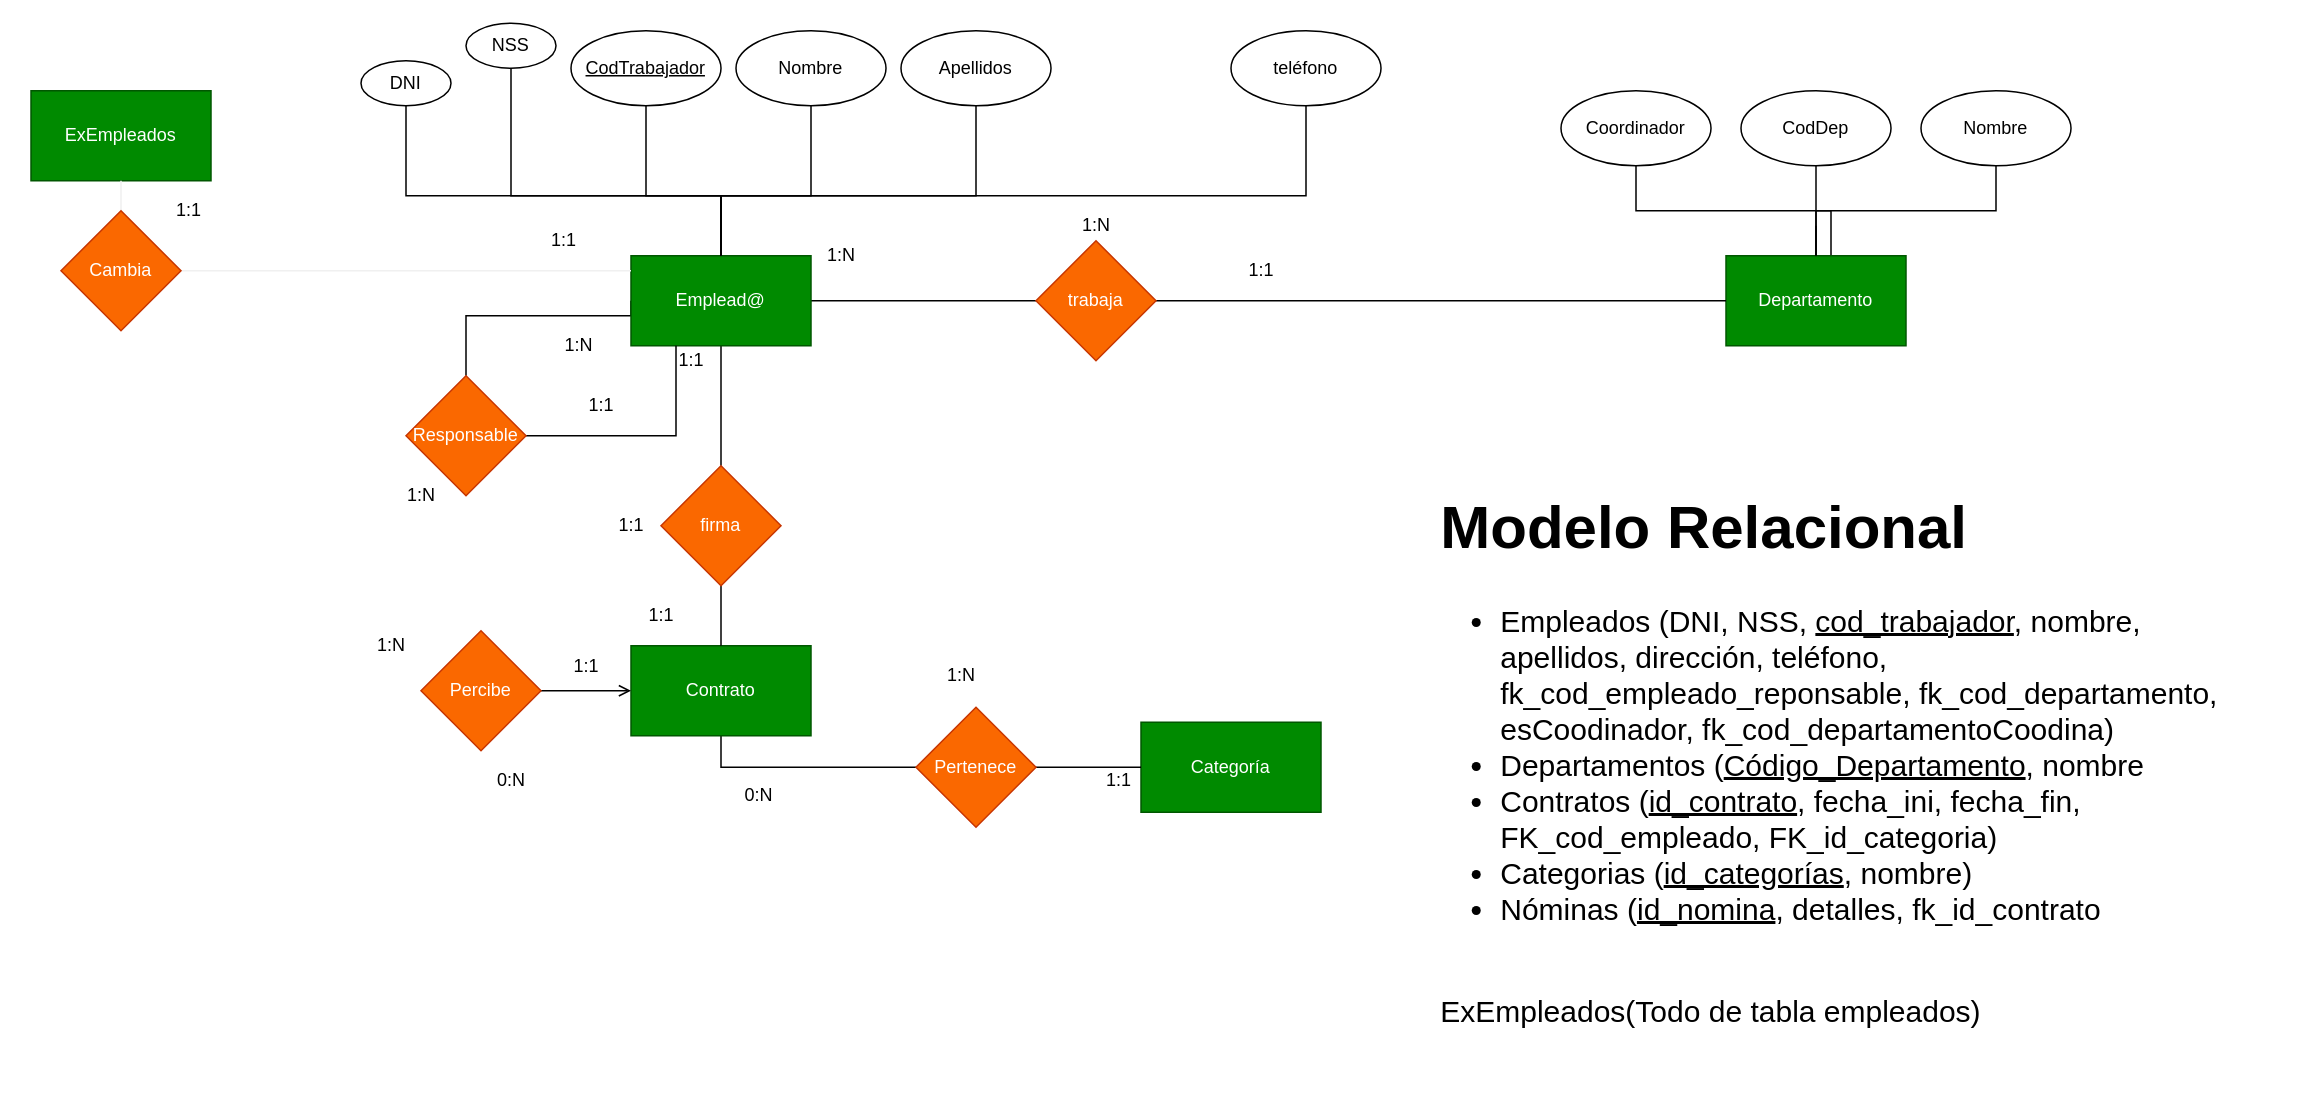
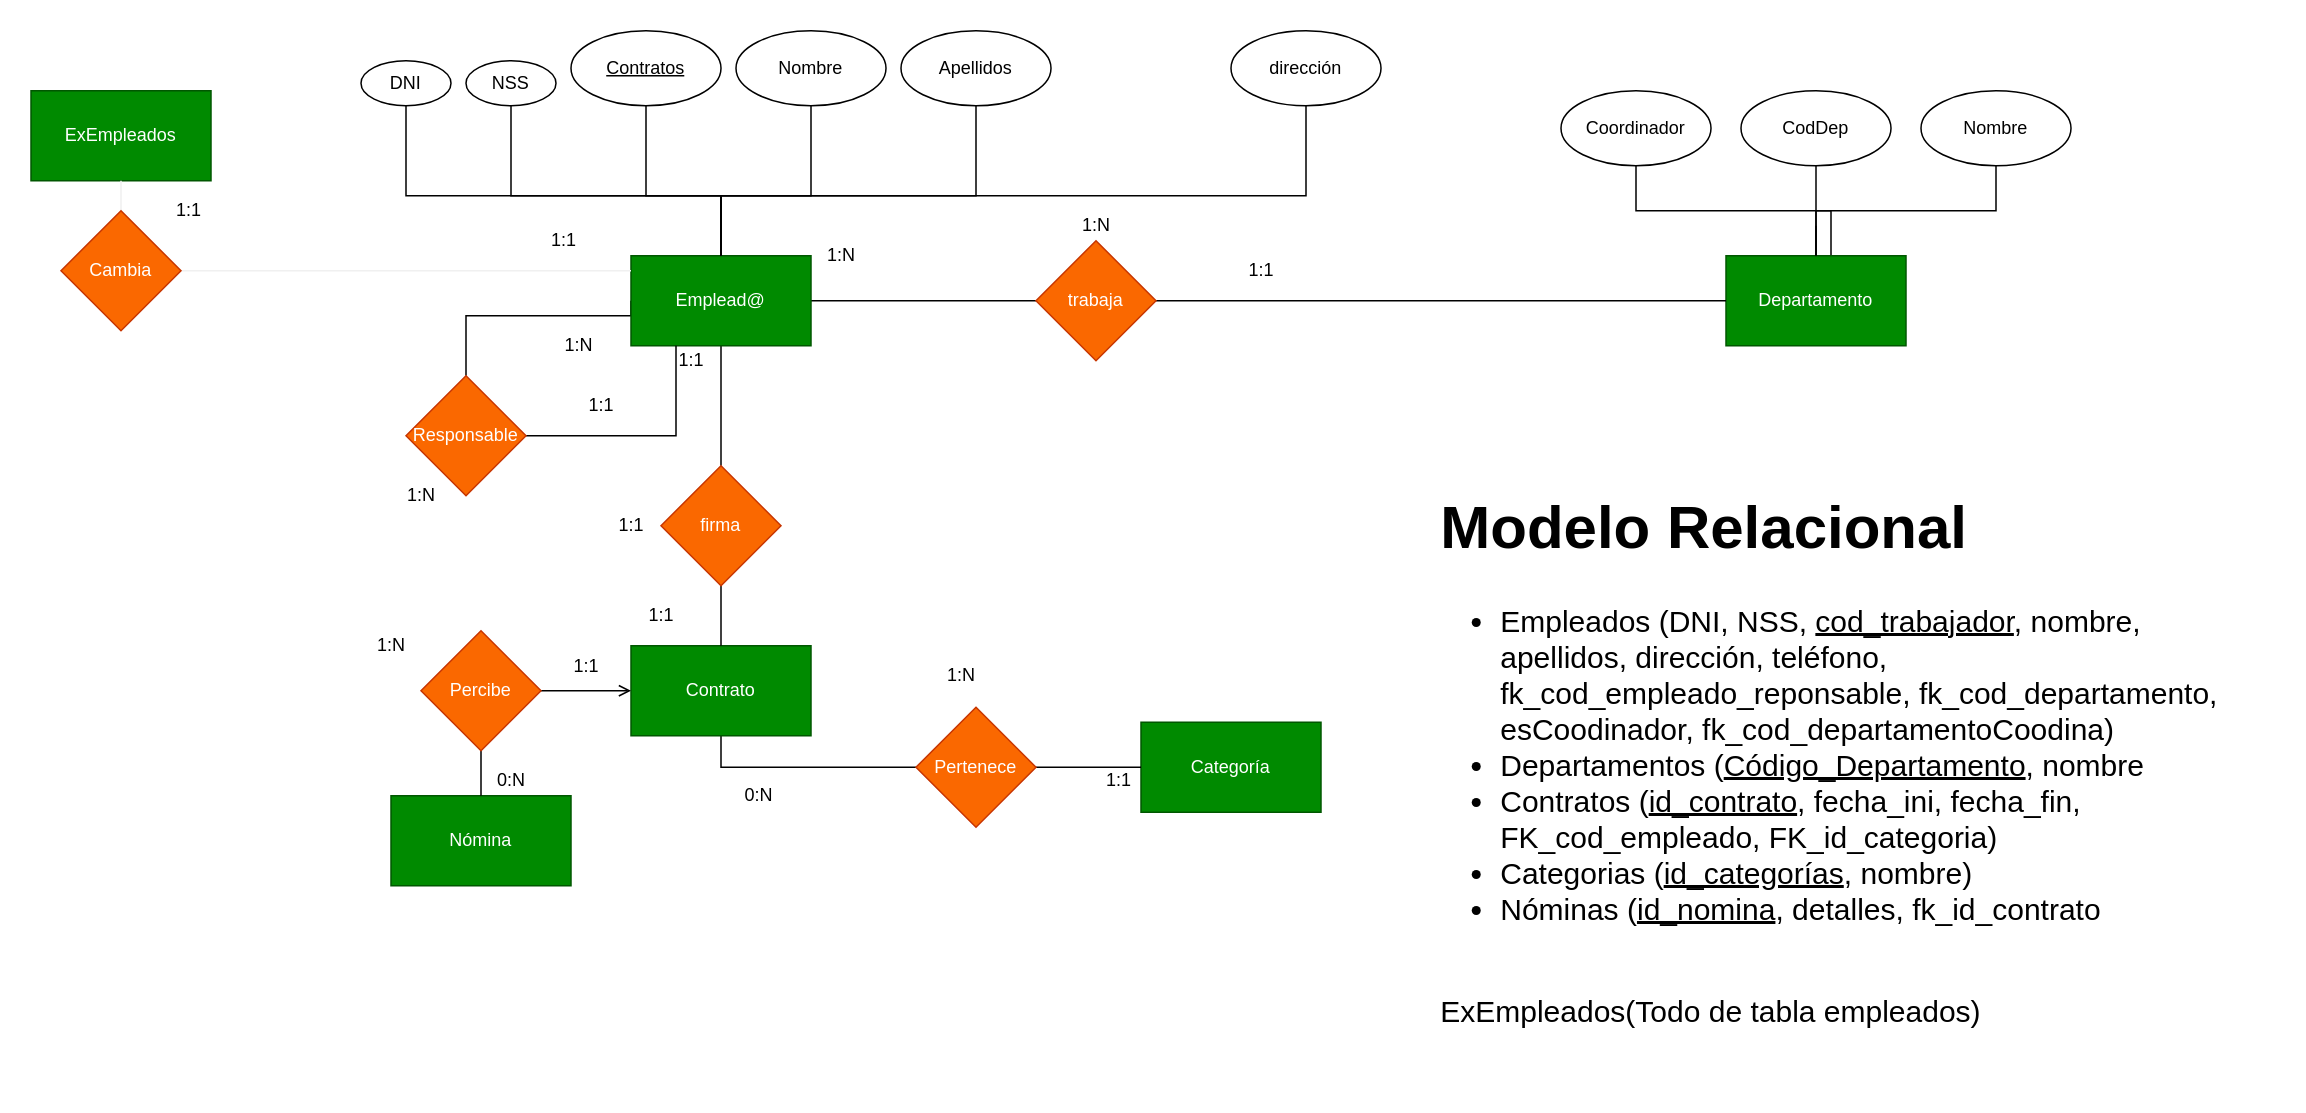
- <mxCell id="9" value="NSS" style="ellipse;whiteSpace=wrap;html=1;" vertex="1" parent="1"><mxGeometry x="310" y="15" width="60" height="30" as="geometry" /></mxCell>
+ <mxCell id="9" value="NSS" style="ellipse;whiteSpace=wrap;html=1;" vertex="1" parent="1"><mxGeometry x="310" y="40" width="60" height="30" as="geometry" /></mxCell>
- <mxCell id="11" value="&lt;u&gt;CodTrabajador&lt;/u&gt;" style="ellipse;whiteSpace=wrap;html=1;" vertex="1" parent="1"><mxGeometry x="380" y="20" width="100" height="50" as="geometry" /></mxCell>
+ <mxCell id="11" value="&lt;u&gt;Contratos&lt;/u&gt;" style="ellipse;whiteSpace=wrap;html=1;" vertex="1" parent="1"><mxGeometry x="380" y="20" width="100" height="50" as="geometry" /></mxCell>
- <mxCell id="17" value="teléfono" style="ellipse;whiteSpace=wrap;html=1;" vertex="1" parent="1"><mxGeometry x="820" y="20" width="100" height="50" as="geometry" /></mxCell>
+ <mxCell id="17" value="dirección" style="ellipse;whiteSpace=wrap;html=1;" vertex="1" parent="1"><mxGeometry x="820" y="20" width="100" height="50" as="geometry" /></mxCell>
+ <mxCell id="37" style="edgeStyle=orthogonalEdgeStyle;rounded=0;orthogonalLoop=1;jettySize=auto;html=1;exitX=0.5;exitY=1;exitDx=0;exitDy=0;endArrow=none;endFill=0;" edge="1" parent="1" source="39" target="36"><mxGeometry relative="1" as="geometry" /></mxCell>
+ <mxCell id="36" value="Nómina" style="rounded=0;whiteSpace=wrap;html=1;fillColor=#008a00;strokeColor=#005700;fontColor=#ffffff;" vertex="1" parent="1"><mxGeometry x="260" y="530" width="120" height="60" as="geometry" /></mxCell>
